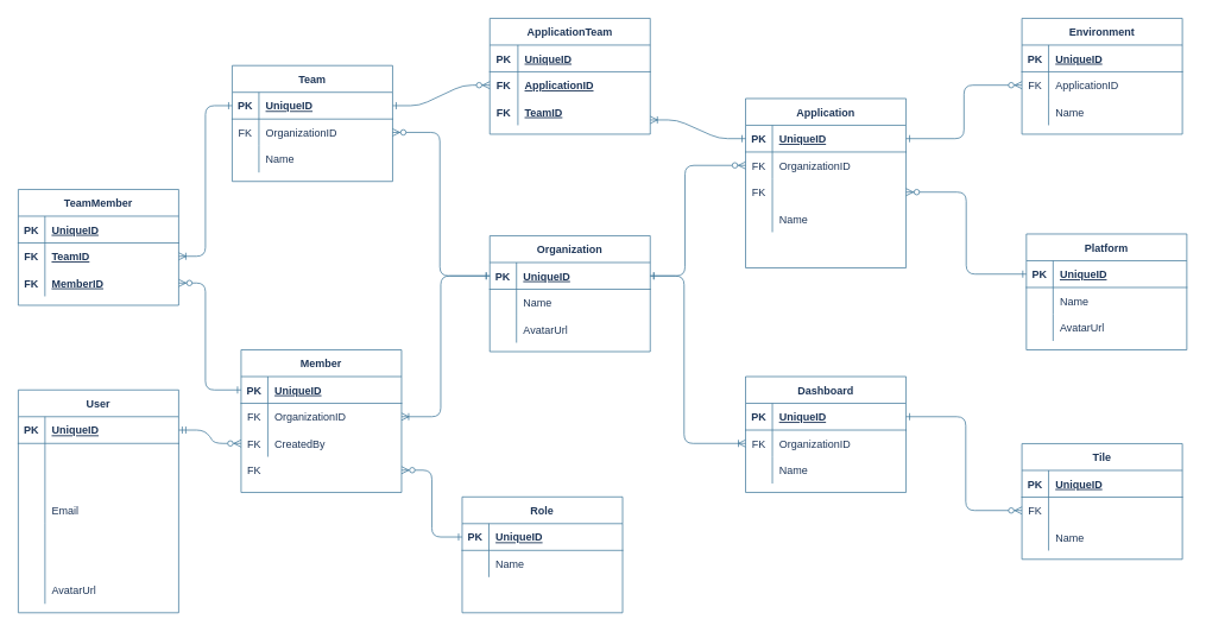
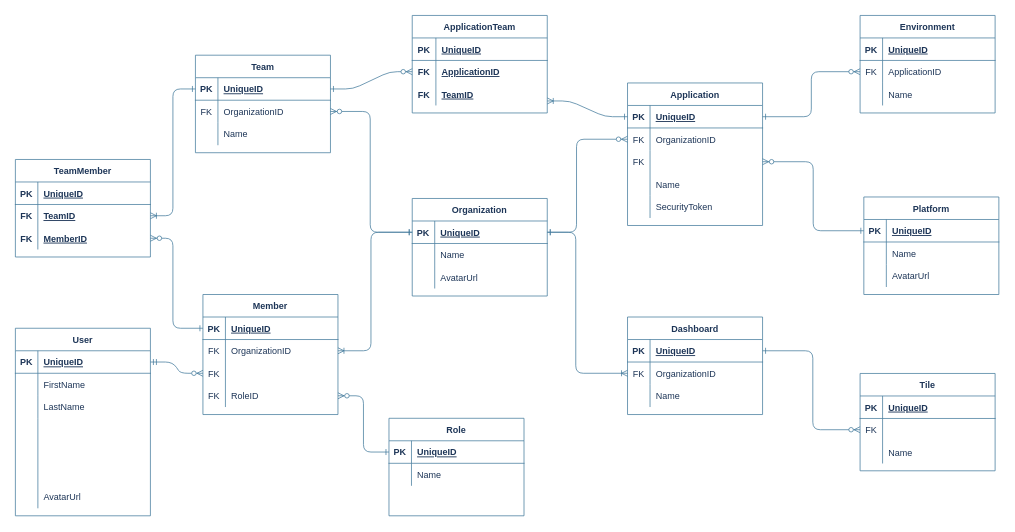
+ <mxCell id="105" value="SecurityToken" style="shape=partialRectangle;connectable=0;top=0;left=0;bottom=0;right=0;align=left;spacingLeft=6;overflow=hidden;labelBorderColor=none;fillColor=none;fontColor=#1D3557;strokeColor=#457B9D;" parent="103" vertex="1"><mxGeometry x="30" width="150" height="30" as="geometry" /></mxCell>
- <mxCell id="31" value="CreatedBy" style="shape=partialRectangle;connectable=0;top=0;left=0;bottom=0;right=0;align=left;spacingLeft=6;fontStyle=0;overflow=hidden;labelBorderColor=none;fillColor=none;fontColor=#1D3557;strokeColor=#457B9D;" parent="29" vertex="1"><mxGeometry x="30" width="150" height="30" as="geometry" /></mxCell>
+ <mxCell id="41" value="FirstName" style="shape=partialRectangle;connectable=0;top=0;left=0;bottom=0;right=0;align=left;spacingLeft=6;overflow=hidden;labelBorderColor=none;fillColor=none;fontColor=#1D3557;strokeColor=#457B9D;" parent="39" vertex="1"><mxGeometry x="30" width="150" height="30" as="geometry" /></mxCell>
+ <mxCell id="34" value="RoleID" style="shape=partialRectangle;connectable=0;top=0;left=0;bottom=0;right=0;align=left;spacingLeft=6;fontStyle=0;overflow=hidden;fillColor=none;fontColor=#1D3557;strokeColor=#457B9D;" parent="32" vertex="1"><mxGeometry x="30" width="150" height="30" as="geometry" /></mxCell>
+ <mxCell id="44" value="LastName" style="shape=partialRectangle;connectable=0;top=0;left=0;bottom=0;right=0;align=left;spacingLeft=6;overflow=hidden;labelBorderColor=none;fillColor=none;fontColor=#1D3557;strokeColor=#457B9D;" parent="42" vertex="1"><mxGeometry x="30" width="150" height="30" as="geometry" /></mxCell>
- <mxCell id="47" value="Email" style="shape=partialRectangle;connectable=0;top=0;left=0;bottom=0;right=0;align=left;spacingLeft=6;overflow=hidden;labelBorderColor=none;fillColor=none;fontColor=#1D3557;strokeColor=#457B9D;" parent="45" vertex="1"><mxGeometry x="30" width="150" height="30" as="geometry" /></mxCell>
